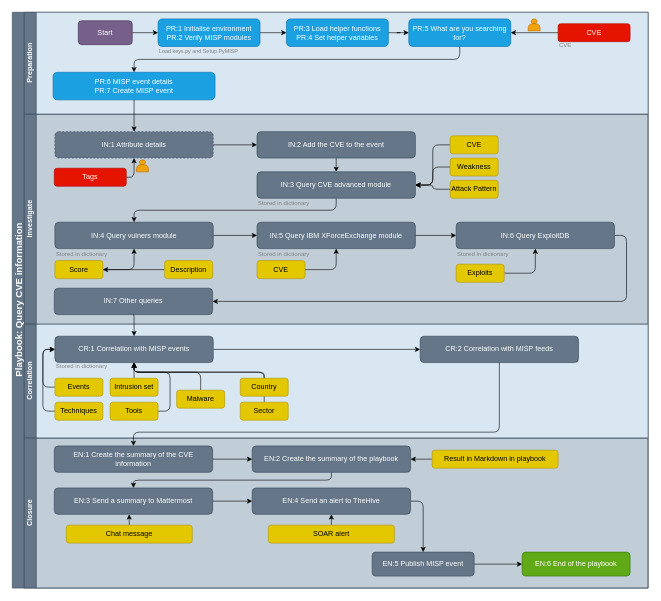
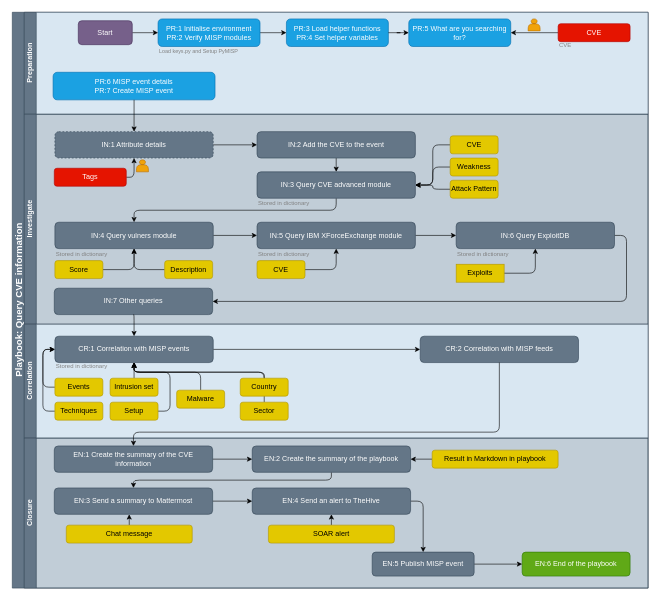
- <mxCell id="10" style="edgeStyle=orthogonalEdgeStyle;rounded=1;orthogonalLoop=1;jettySize=auto;html=1;exitX=0.5;exitY=1;exitDx=0;exitDy=0;entryX=0.5;entryY=0;entryDx=0;entryDy=0;" parent="3" source="11" target="17" edge="1"><mxGeometry relative="1" as="geometry" /></mxCell>
- <mxCell id="55" style="edgeStyle=orthogonalEdgeStyle;rounded=1;orthogonalLoop=1;jettySize=auto;html=1;exitX=0;exitY=0.5;exitDx=0;exitDy=0;" edge="1" parent="18" source="56" target="53"><mxGeometry relative="1" as="geometry" /></mxCell>
+ <mxCell id="55" style="edgeStyle=orthogonalEdgeStyle;rounded=1;orthogonalLoop=1;jettySize=auto;html=1;exitX=0;exitY=0.5;exitDx=0;exitDy=0;entryX=0.5;entryY=1;entryDx=0;entryDy=0;" edge="1" parent="18" source="56" target="39"><mxGeometry relative="1" as="geometry" /></mxCell>
- <mxCell id="51" value="Exploits" style="rounded=1;whiteSpace=wrap;html=1;fillColor=#e3c800;strokeColor=#B09500;fontColor=#000000;" vertex="1" parent="18"><mxGeometry x="720" y="250" width="80" height="30" as="geometry" /></mxCell>
+ <mxCell id="51" value="Exploits" style="whiteSpace=wrap;html=1;fillColor=#e3c800;strokeColor=#B09500;fontColor=#000000;rounded=0;" vertex="1" parent="18"><mxGeometry x="720" y="250" width="80" height="30" as="geometry" /></mxCell>
- <mxCell id="69" value="Tools" style="rounded=1;whiteSpace=wrap;html=1;fillColor=#e3c800;strokeColor=#B09500;fontColor=#000000;" parent="57" vertex="1"><mxGeometry x="143" y="130" width="80" height="30" as="geometry" /></mxCell>
+ <mxCell id="69" value="Setup" style="rounded=1;whiteSpace=wrap;html=1;fillColor=#e3c800;strokeColor=#B09500;fontColor=#000000;" parent="57" vertex="1"><mxGeometry x="143" y="130" width="80" height="30" as="geometry" /></mxCell>
